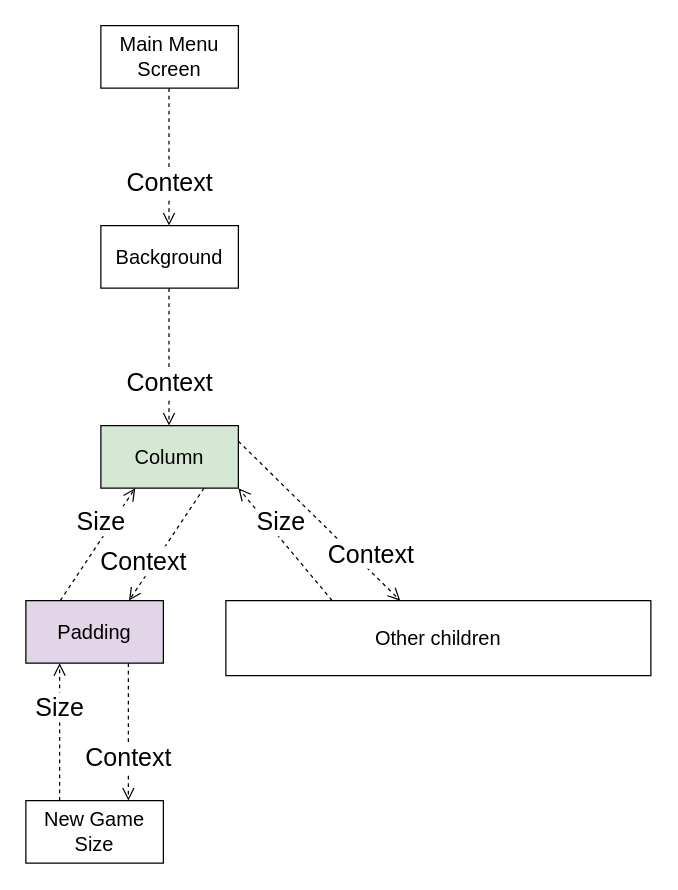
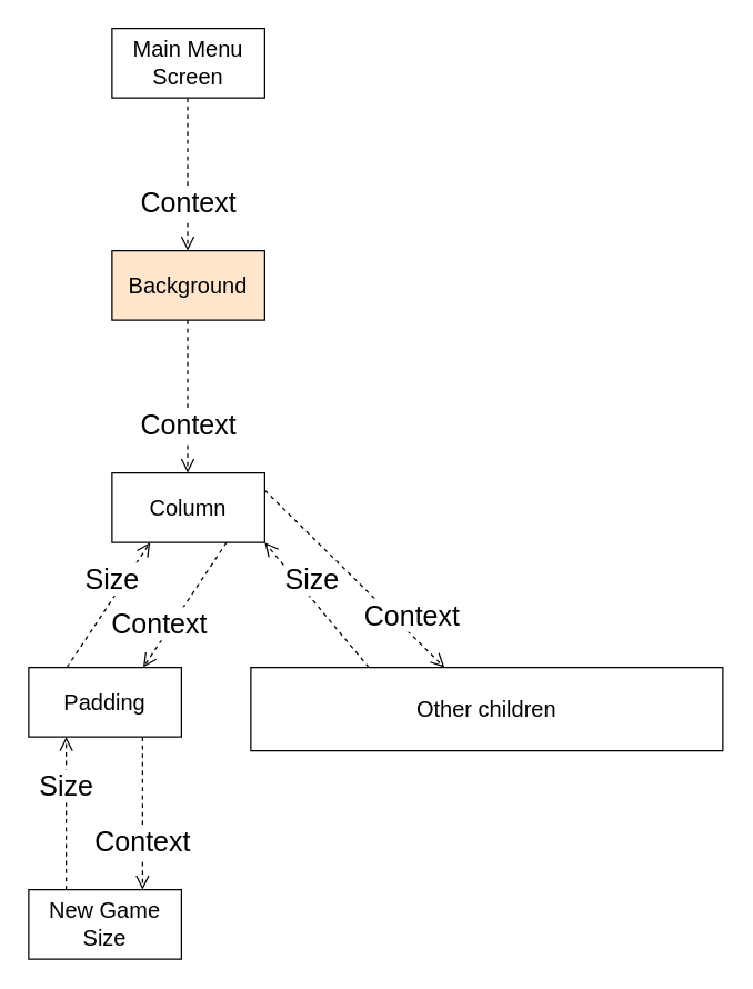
- <mxCell id="5" value="&lt;font style=&quot;font-size: 16px;&quot;&gt;Background&lt;/font&gt;" style="html=1;whiteSpace=wrap;" vertex="1" parent="1"><mxGeometry x="80" y="180" width="110" height="50" as="geometry" /></mxCell>
+ <mxCell id="5" value="&lt;font style=&quot;font-size: 16px;&quot;&gt;Background&lt;/font&gt;" style="html=1;whiteSpace=wrap;fillColor=#ffe6cc;" vertex="1" parent="1"><mxGeometry x="80" y="180" width="110" height="50" as="geometry" /></mxCell>
- <mxCell id="3" value="&lt;font style=&quot;font-size: 16px;&quot;&gt;Column&lt;/font&gt;" style="html=1;whiteSpace=wrap;fillColor=#d5e8d4;" vertex="1" parent="1"><mxGeometry x="80" y="340" width="110" height="50" as="geometry" /></mxCell>
+ <mxCell id="3" value="&lt;font style=&quot;font-size: 16px;&quot;&gt;Column&lt;/font&gt;" style="html=1;whiteSpace=wrap;" vertex="1" parent="1"><mxGeometry x="80" y="340" width="110" height="50" as="geometry" /></mxCell>
- <mxCell id="4" value="&lt;font style=&quot;font-size: 16px;&quot;&gt;Padding&lt;/font&gt;" style="html=1;whiteSpace=wrap;fillColor=#e1d5e7;" vertex="1" parent="1"><mxGeometry x="20" y="480" width="110" height="50" as="geometry" /></mxCell>
+ <mxCell id="4" value="&lt;font style=&quot;font-size: 16px;&quot;&gt;Padding&lt;/font&gt;" style="html=1;whiteSpace=wrap;" vertex="1" parent="1"><mxGeometry x="20" y="480" width="110" height="50" as="geometry" /></mxCell>
